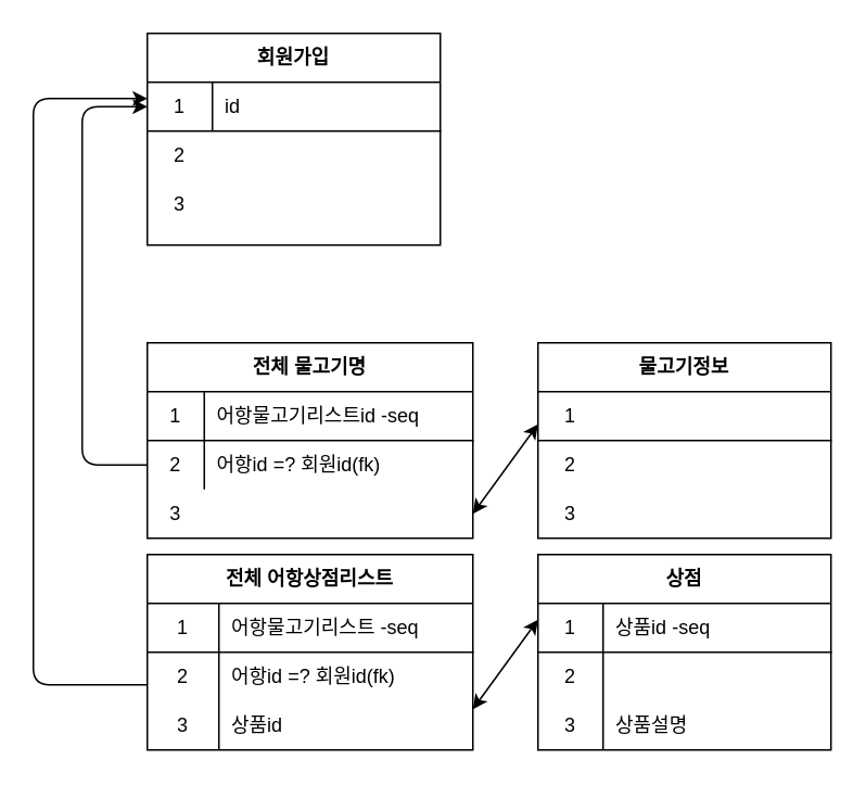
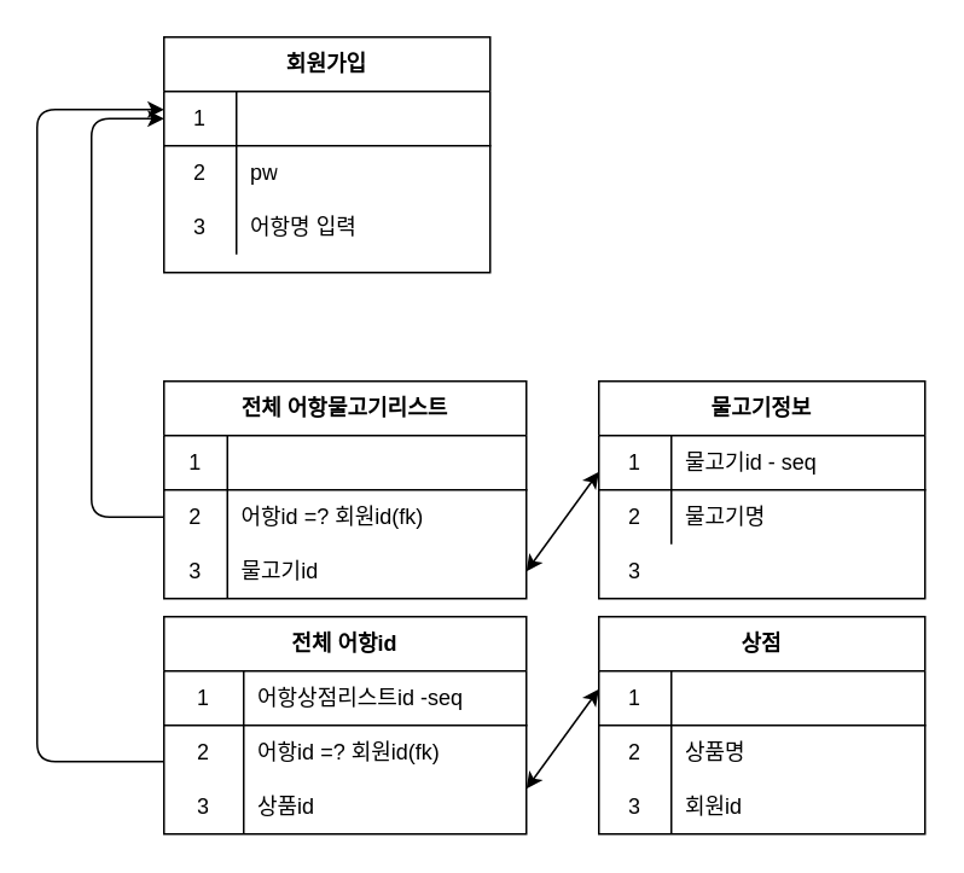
- <mxCell id="38" value="id" style="shape=partialRectangle;html=1;whiteSpace=wrap;connectable=0;fillColor=none;top=0;left=0;bottom=0;right=0;align=left;spacingLeft=6;overflow=hidden;" parent="36" vertex="1"><mxGeometry x="40" width="140" height="30" as="geometry" /></mxCell>
+ <mxCell id="41" value="pw" style="shape=partialRectangle;html=1;whiteSpace=wrap;connectable=0;fillColor=none;top=0;left=0;bottom=0;right=0;align=left;spacingLeft=6;overflow=hidden;" parent="39" vertex="1"><mxGeometry x="40" width="140" height="30" as="geometry" /></mxCell>
+ <mxCell id="44" value="어항명 입력" style="shape=partialRectangle;html=1;whiteSpace=wrap;connectable=0;fillColor=none;top=0;left=0;bottom=0;right=0;align=left;spacingLeft=6;overflow=hidden;" parent="42" vertex="1"><mxGeometry x="40" width="140" height="30" as="geometry" /></mxCell>
- <mxCell id="3" value="전체 물고기명" style="shape=table;html=1;whiteSpace=wrap;startSize=30;container=1;collapsible=0;childLayout=tableLayout;fixedRows=1;rowLines=0;fontStyle=1;align=center;" parent="2" vertex="1"><mxGeometry width="200" height="120" as="geometry" /></mxCell>
+ <mxCell id="3" value="전체 어항물고기리스트" style="shape=table;html=1;whiteSpace=wrap;startSize=30;container=1;collapsible=0;childLayout=tableLayout;fixedRows=1;rowLines=0;fontStyle=1;align=center;" parent="2" vertex="1"><mxGeometry width="200" height="120" as="geometry" /></mxCell>
- <mxCell id="6" value="어항물고기리스트id -seq" style="shape=partialRectangle;html=1;whiteSpace=wrap;connectable=0;fillColor=none;top=0;left=0;bottom=0;right=0;align=left;spacingLeft=6;overflow=hidden;" parent="4" vertex="1"><mxGeometry x="35" width="165" height="30" as="geometry" /></mxCell>
+ <mxCell id="28" value="물고기id - seq" style="shape=partialRectangle;html=1;whiteSpace=wrap;connectable=0;fillColor=none;top=0;left=0;bottom=0;right=0;align=left;spacingLeft=6;overflow=hidden;" parent="26" vertex="1"><mxGeometry x="40" width="140" height="30" as="geometry" /></mxCell>
+ <mxCell id="31" value="물고기명" style="shape=partialRectangle;html=1;whiteSpace=wrap;connectable=0;fillColor=none;top=0;left=0;bottom=0;right=0;align=left;spacingLeft=6;overflow=hidden;" parent="29" vertex="1"><mxGeometry x="40" width="140" height="30" as="geometry" /></mxCell>
+ <mxCell id="12" value="물고기id" style="shape=partialRectangle;html=1;whiteSpace=wrap;connectable=0;fillColor=none;top=0;left=0;bottom=0;right=0;align=left;spacingLeft=6;overflow=hidden;" parent="10" vertex="1"><mxGeometry x="35" width="165" height="30" as="geometry" /></mxCell>
- <mxCell id="49" value="전체 어항상점리스트" style="shape=table;html=1;whiteSpace=wrap;startSize=30;container=1;collapsible=0;childLayout=tableLayout;fixedRows=1;rowLines=0;fontStyle=1;align=center;" parent="1" vertex="1"><mxGeometry x="90" y="340" width="200" height="120" as="geometry" /></mxCell>
+ <mxCell id="49" value="전체 어항id" style="shape=table;html=1;whiteSpace=wrap;startSize=30;container=1;collapsible=0;childLayout=tableLayout;fixedRows=1;rowLines=0;fontStyle=1;align=center;" parent="1" vertex="1"><mxGeometry x="90" y="340" width="200" height="120" as="geometry" /></mxCell>
- <mxCell id="52" value="어항물고기리스트 -seq" style="shape=partialRectangle;html=1;whiteSpace=wrap;connectable=0;fillColor=none;top=0;left=0;bottom=0;right=0;align=left;spacingLeft=6;overflow=hidden;" parent="50" vertex="1"><mxGeometry x="44" width="156" height="30" as="geometry" /></mxCell>
+ <mxCell id="52" value="어항상점리스트id -seq" style="shape=partialRectangle;html=1;whiteSpace=wrap;connectable=0;fillColor=none;top=0;left=0;bottom=0;right=0;align=left;spacingLeft=6;overflow=hidden;" parent="50" vertex="1"><mxGeometry x="44" width="156" height="30" as="geometry" /></mxCell>
- <mxCell id="17" value="상품id -seq" style="shape=partialRectangle;html=1;whiteSpace=wrap;connectable=0;fillColor=none;top=0;left=0;bottom=0;right=0;align=left;spacingLeft=6;overflow=hidden;" parent="15" vertex="1"><mxGeometry x="40" width="140" height="30" as="geometry" /></mxCell>
+ <mxCell id="20" value="상품명" style="shape=partialRectangle;html=1;whiteSpace=wrap;connectable=0;fillColor=none;top=0;left=0;bottom=0;right=0;align=left;spacingLeft=6;overflow=hidden;" parent="18" vertex="1"><mxGeometry x="40" width="140" height="30" as="geometry" /></mxCell>
- <mxCell id="23" value="상품설명" style="shape=partialRectangle;html=1;whiteSpace=wrap;connectable=0;fillColor=none;top=0;left=0;bottom=0;right=0;align=left;spacingLeft=6;overflow=hidden;" parent="21" vertex="1"><mxGeometry x="40" width="140" height="30" as="geometry" /></mxCell>
+ <mxCell id="23" value="회원id" style="shape=partialRectangle;html=1;whiteSpace=wrap;connectable=0;fillColor=none;top=0;left=0;bottom=0;right=0;align=left;spacingLeft=6;overflow=hidden;" parent="21" vertex="1"><mxGeometry x="40" width="140" height="30" as="geometry" /></mxCell>
